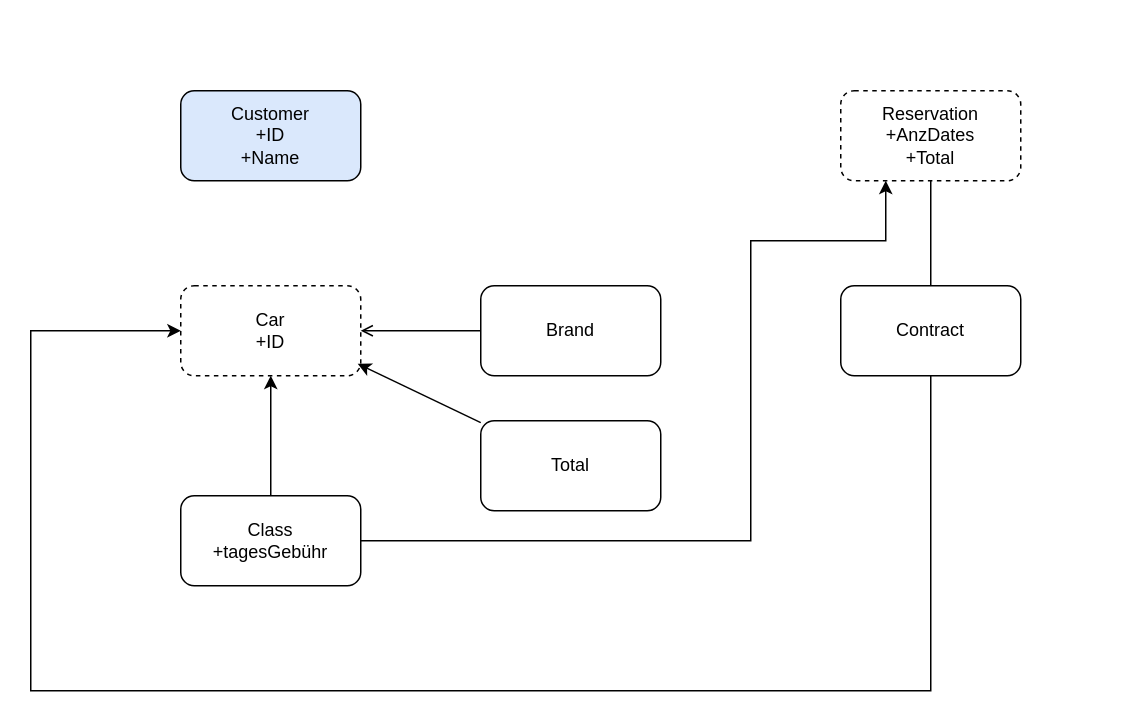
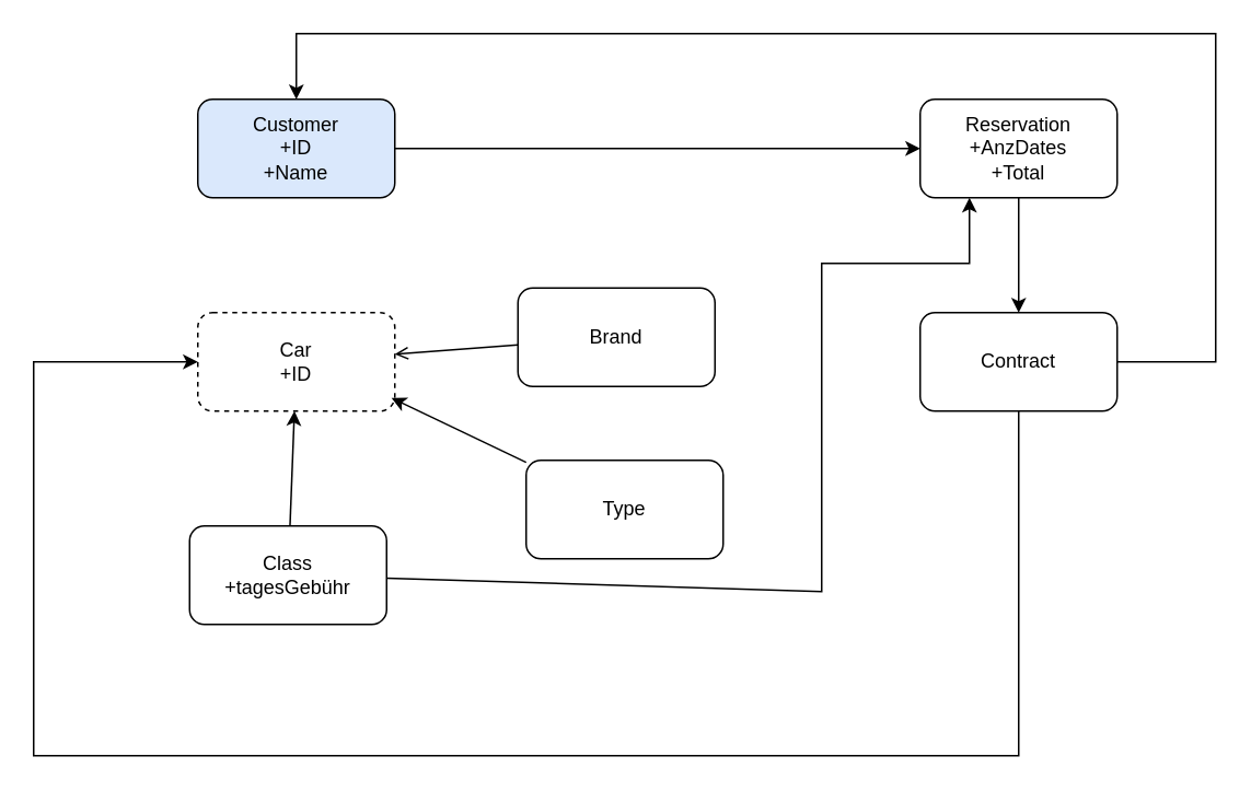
+ <mxCell id="14" style="edgeStyle=none;rounded=0;orthogonalLoop=1;jettySize=auto;html=1;entryX=0.5;entryY=0;entryDx=0;entryDy=0;" edge="1" parent="1" source="16" target="3"><mxGeometry relative="1" as="geometry"><Array as="points"><mxPoint x="740" y="220" /><mxPoint x="740" y="20" /><mxPoint x="180" y="20" /></Array></mxGeometry></mxCell>
+ <mxCell id="2" style="edgeStyle=none;rounded=0;orthogonalLoop=1;jettySize=auto;html=1;" edge="1" parent="1" source="3" target="13"><mxGeometry relative="1" as="geometry" /></mxCell>
- <mxCell id="13" value="Reservation&lt;br&gt;+AnzDates&lt;br&gt;+Total" style="rounded=1;whiteSpace=wrap;html=1;dashed=1;" vertex="1" parent="1"><mxGeometry x="560" y="60" width="120" height="60" as="geometry" /></mxCell>
+ <mxCell id="13" value="Reservation&lt;br&gt;+AnzDates&lt;br&gt;+Total" style="rounded=1;whiteSpace=wrap;html=1;" vertex="1" parent="1"><mxGeometry x="560" y="60" width="120" height="60" as="geometry" /></mxCell>
- <mxCell id="12" style="edgeStyle=none;rounded=0;orthogonalLoop=1;jettySize=auto;html=1;entryX=0.5;entryY=0;entryDx=0;entryDy=0;endArrow=none;" edge="1" parent="1" source="13" target="16"><mxGeometry relative="1" as="geometry" /></mxCell>
+ <mxCell id="12" style="edgeStyle=none;rounded=0;orthogonalLoop=1;jettySize=auto;html=1;entryX=0.5;entryY=0;entryDx=0;entryDy=0;" edge="1" parent="1" source="13" target="16"><mxGeometry relative="1" as="geometry" /></mxCell>
- <mxCell id="6" value="Brand" style="rounded=1;whiteSpace=wrap;html=1;" vertex="1" parent="1"><mxGeometry x="320" y="190" width="120" height="60" as="geometry" /></mxCell>
+ <mxCell id="6" value="Brand" style="rounded=1;whiteSpace=wrap;html=1;" vertex="1" parent="1"><mxGeometry x="315" y="175" width="120" height="60" as="geometry" /></mxCell>
- <mxCell id="8" value="Total" style="rounded=1;whiteSpace=wrap;html=1;" vertex="1" parent="1"><mxGeometry x="320" y="280" width="120" height="60" as="geometry" /></mxCell>
+ <mxCell id="8" value="Type" style="rounded=1;whiteSpace=wrap;html=1;" vertex="1" parent="1"><mxGeometry x="320" y="280" width="120" height="60" as="geometry" /></mxCell>
- <mxCell id="11" value="Class&lt;br&gt;+tagesGebühr" style="rounded=1;whiteSpace=wrap;html=1;" vertex="1" parent="1"><mxGeometry x="120" y="330" width="120" height="60" as="geometry" /></mxCell>
+ <mxCell id="11" value="Class&lt;br&gt;+tagesGebühr" style="rounded=1;whiteSpace=wrap;html=1;" vertex="1" parent="1"><mxGeometry x="115" y="320" width="120" height="60" as="geometry" /></mxCell>
